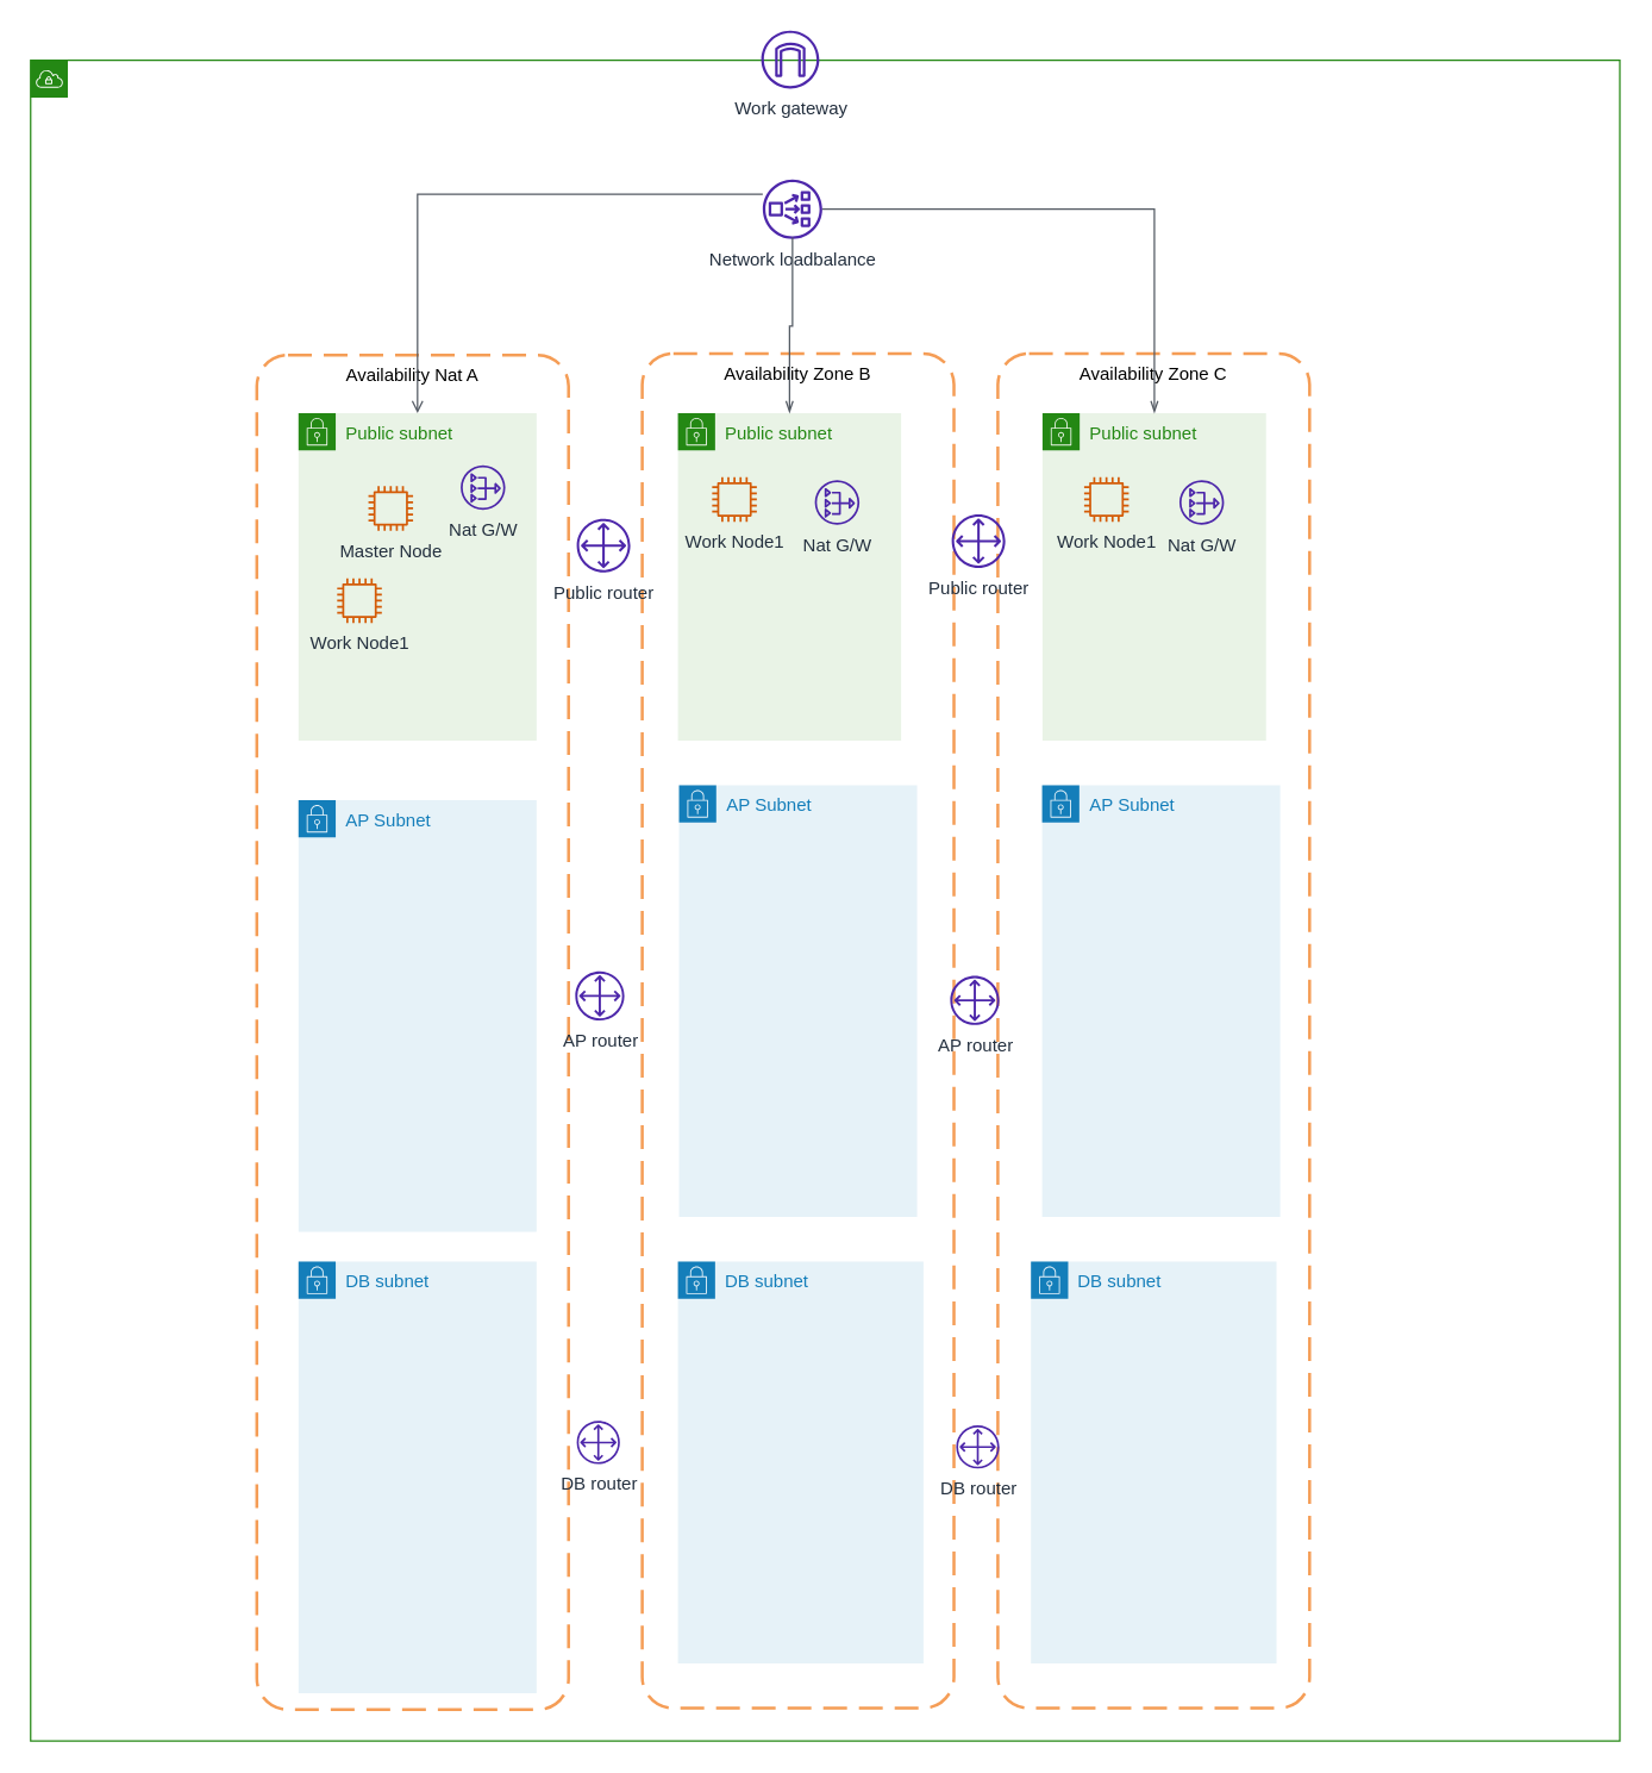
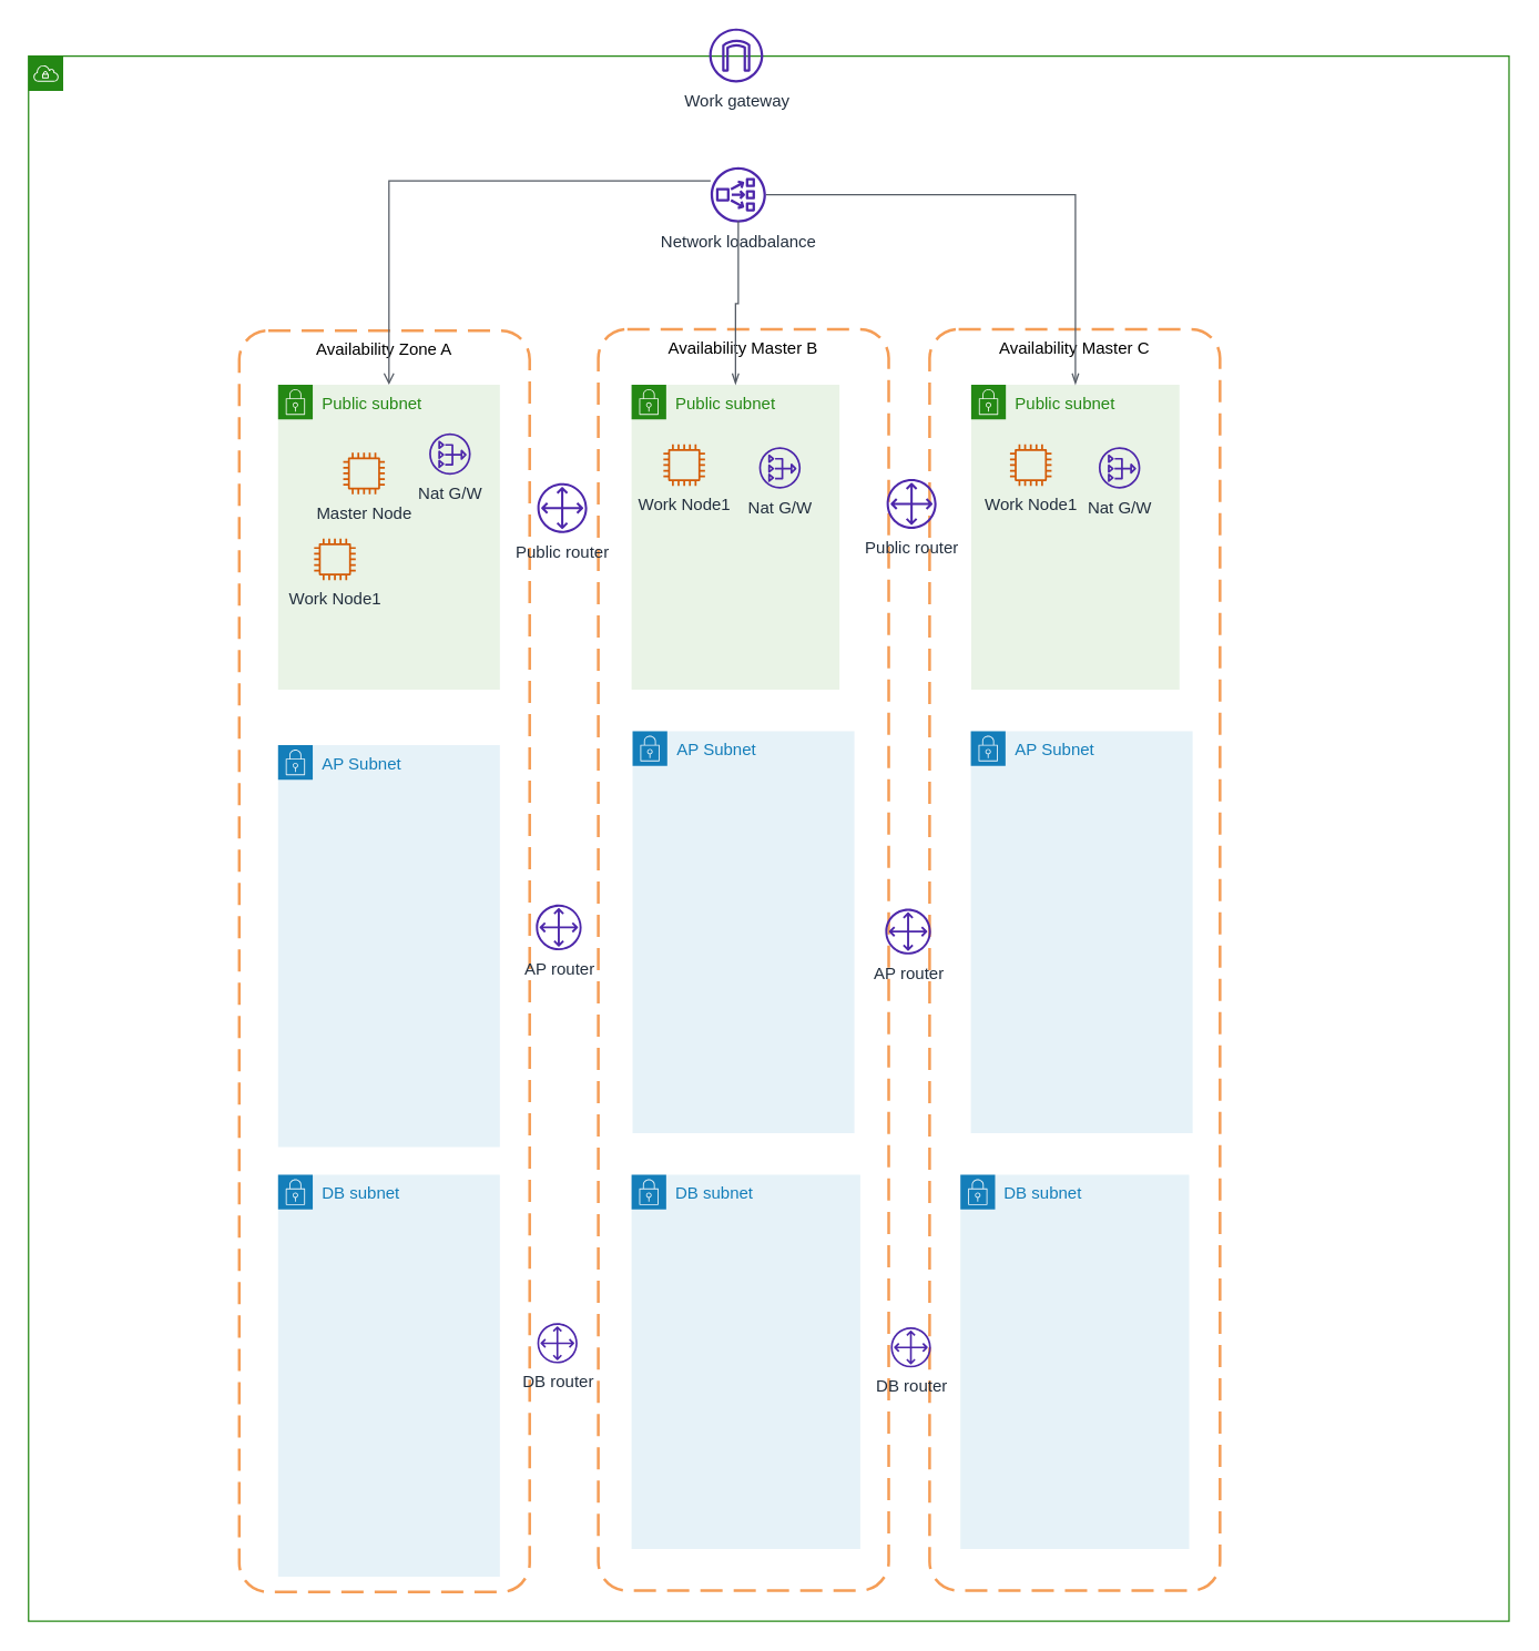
- <mxCell id="4" value="Availability Zone B" style="rounded=1;arcSize=10;dashed=1;strokeColor=#F59D56;fillColor=none;gradientColor=none;dashPattern=8 4;strokeWidth=2;verticalAlign=top;" vertex="1" parent="2"><mxGeometry x="411" y="197" width="209.5" height="910" as="geometry" /></mxCell>
+ <mxCell id="4" value="Availability Master B" style="rounded=1;arcSize=10;dashed=1;strokeColor=#F59D56;fillColor=none;gradientColor=none;dashPattern=8 4;strokeWidth=2;verticalAlign=top;" vertex="1" parent="2"><mxGeometry x="411" y="197" width="209.5" height="910" as="geometry" /></mxCell>
- <mxCell id="3" value="Availability Zone C" style="rounded=1;arcSize=10;dashed=1;strokeColor=#F59D56;fillColor=none;gradientColor=none;dashPattern=8 4;strokeWidth=2;verticalAlign=top;" vertex="1" parent="2"><mxGeometry x="650" y="197" width="209.5" height="910" as="geometry" /></mxCell>
+ <mxCell id="3" value="Availability Master C" style="rounded=1;arcSize=10;dashed=1;strokeColor=#F59D56;fillColor=none;gradientColor=none;dashPattern=8 4;strokeWidth=2;verticalAlign=top;" vertex="1" parent="2"><mxGeometry x="650" y="197" width="209.5" height="910" as="geometry" /></mxCell>
- <mxCell id="5" value="Availability Nat A" style="rounded=1;arcSize=10;dashed=1;strokeColor=#F59D56;fillColor=none;gradientColor=none;dashPattern=8 4;strokeWidth=2;verticalAlign=top;" vertex="1" parent="2"><mxGeometry x="152" y="198" width="209.5" height="910" as="geometry" /></mxCell>
+ <mxCell id="5" value="Availability Zone A" style="rounded=1;arcSize=10;dashed=1;strokeColor=#F59D56;fillColor=none;gradientColor=none;dashPattern=8 4;strokeWidth=2;verticalAlign=top;" vertex="1" parent="2"><mxGeometry x="152" y="198" width="209.5" height="910" as="geometry" /></mxCell>
